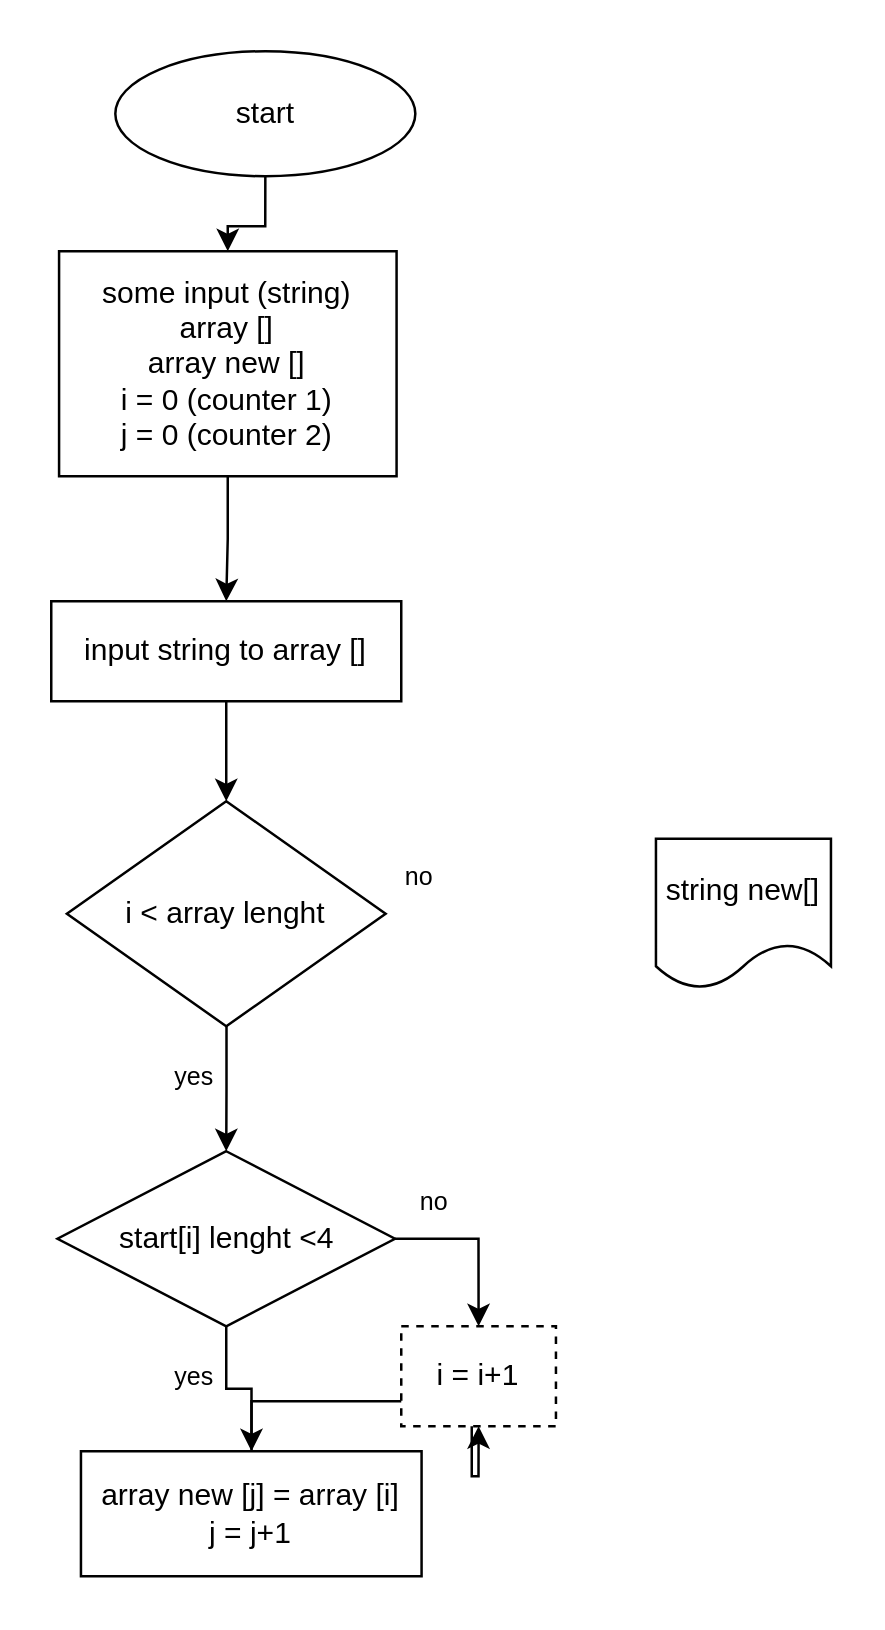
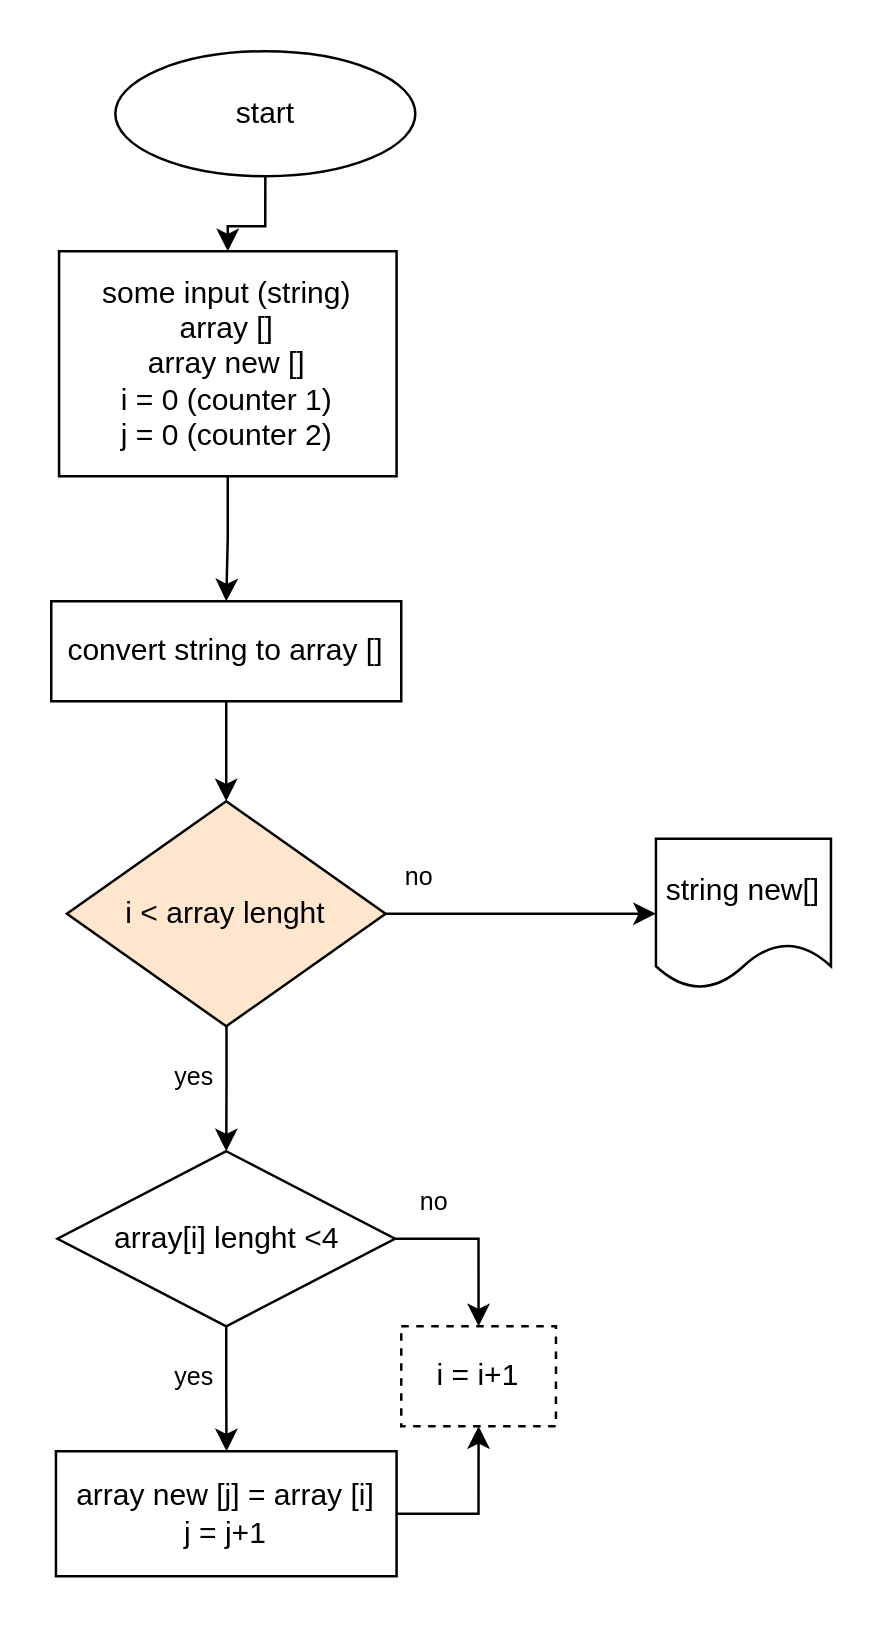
- <mxCell id="17" value="input string to array []" style="rounded=0;whiteSpace=wrap;html=1;" vertex="1" parent="1"><mxGeometry x="20" y="240" width="140" height="40" as="geometry" /></mxCell>
+ <mxCell id="17" value="convert string to array []" style="rounded=0;whiteSpace=wrap;html=1;" vertex="1" parent="1"><mxGeometry x="20" y="240" width="140" height="40" as="geometry" /></mxCell>
- <mxCell id="11" value="i &amp;lt; array lenght" style="rhombus;whiteSpace=wrap;html=1;" vertex="1" parent="1"><mxGeometry x="26.25" y="320" width="127.5" height="90" as="geometry" /></mxCell>
+ <mxCell id="11" value="i &amp;lt; array lenght" style="rhombus;whiteSpace=wrap;html=1;fillColor=#ffe6cc;" vertex="1" parent="1"><mxGeometry x="26.25" y="320" width="127.5" height="90" as="geometry" /></mxCell>
+ <mxCell id="10" style="edgeStyle=orthogonalEdgeStyle;rounded=0;orthogonalLoop=1;jettySize=auto;html=1;entryX=0;entryY=0.5;entryDx=0;entryDy=0;" edge="1" parent="1" source="11" target="15"><mxGeometry relative="1" as="geometry" /></mxCell>
- <mxCell id="8" value="start[i] lenght &amp;lt;4" style="rhombus;whiteSpace=wrap;html=1;" vertex="1" parent="1"><mxGeometry x="22.5" y="460" width="135" height="70" as="geometry" /></mxCell>
+ <mxCell id="8" value="array[i] lenght &amp;lt;4" style="rhombus;whiteSpace=wrap;html=1;" vertex="1" parent="1"><mxGeometry x="22.5" y="460" width="135" height="70" as="geometry" /></mxCell>
- <mxCell id="13" value="array new [j] = array [i]&lt;br&gt;j = j+1" style="rounded=0;whiteSpace=wrap;html=1;" vertex="1" parent="1"><mxGeometry x="31.88" y="580" width="136.25" height="50" as="geometry" /></mxCell>
+ <mxCell id="13" value="array new [j] = array [i]&lt;br&gt;j = j+1" style="rounded=0;whiteSpace=wrap;html=1;" vertex="1" parent="1"><mxGeometry x="21.88" y="580" width="136.25" height="50" as="geometry" /></mxCell>
